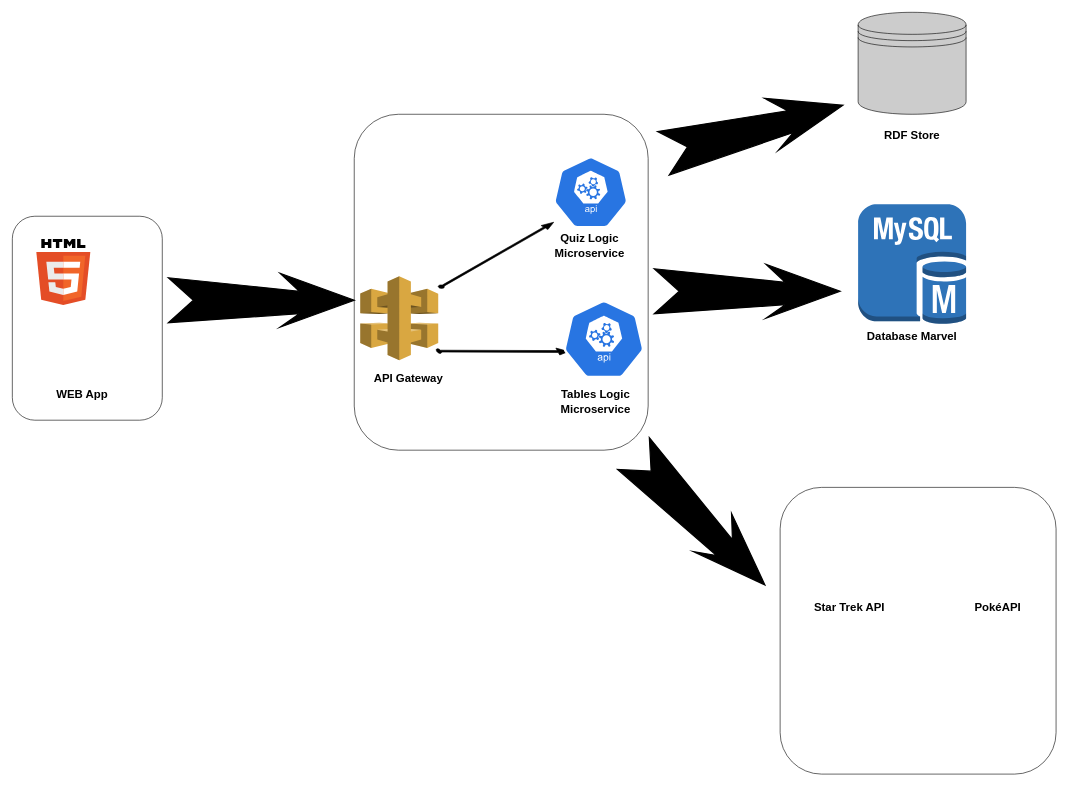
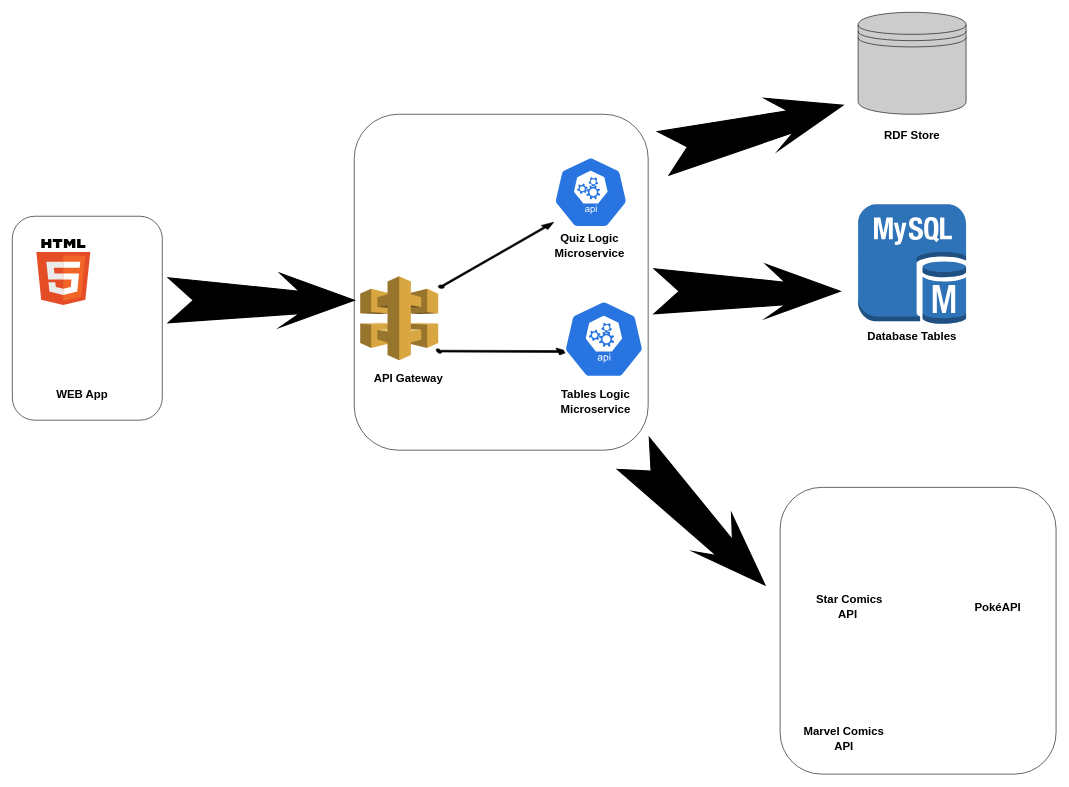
- <mxCell id="12" value="&lt;h2 style=&quot;line-height: 130%; font-size: 19px;&quot;&gt;Database Marvel&lt;br&gt;&lt;/h2&gt;" style="text;html=1;strokeColor=none;fillColor=none;align=center;verticalAlign=middle;whiteSpace=wrap;rounded=0;" vertex="1" parent="1"><mxGeometry x="1430" y="520" width="180" height="80" as="geometry" /></mxCell>
+ <mxCell id="12" value="&lt;h2 style=&quot;line-height: 130%; font-size: 19px;&quot;&gt;Database Tables&lt;br&gt;&lt;/h2&gt;" style="text;html=1;strokeColor=none;fillColor=none;align=center;verticalAlign=middle;whiteSpace=wrap;rounded=0;" vertex="1" parent="1"><mxGeometry x="1430" y="520" width="180" height="80" as="geometry" /></mxCell>
- <mxCell id="21" value="&lt;h2 style=&quot;line-height: 130%; font-size: 19px;&quot;&gt;&amp;nbsp;Star Trek API&lt;/h2&gt;" style="text;html=1;strokeColor=none;fillColor=none;align=center;verticalAlign=middle;whiteSpace=wrap;rounded=0;" vertex="1" parent="1"><mxGeometry x="1336" y="972" width="154" height="80" as="geometry" /></mxCell>
+ <mxCell id="21" value="&lt;h2 style=&quot;line-height: 130%; font-size: 19px;&quot;&gt;&amp;nbsp;Star Comics API&lt;/h2&gt;" style="text;html=1;strokeColor=none;fillColor=none;align=center;verticalAlign=middle;whiteSpace=wrap;rounded=0;" vertex="1" parent="1"><mxGeometry x="1336" y="972" width="154" height="80" as="geometry" /></mxCell>
+ <mxCell id="20" value="&lt;h2 style=&quot;line-height: 130%; font-size: 19px;&quot;&gt;Marvel Comics API&lt;/h2&gt;" style="text;html=1;strokeColor=none;fillColor=none;align=center;verticalAlign=middle;whiteSpace=wrap;rounded=0;" vertex="1" parent="1"><mxGeometry x="1330" y="1192" width="152.5" height="80" as="geometry" /></mxCell>
